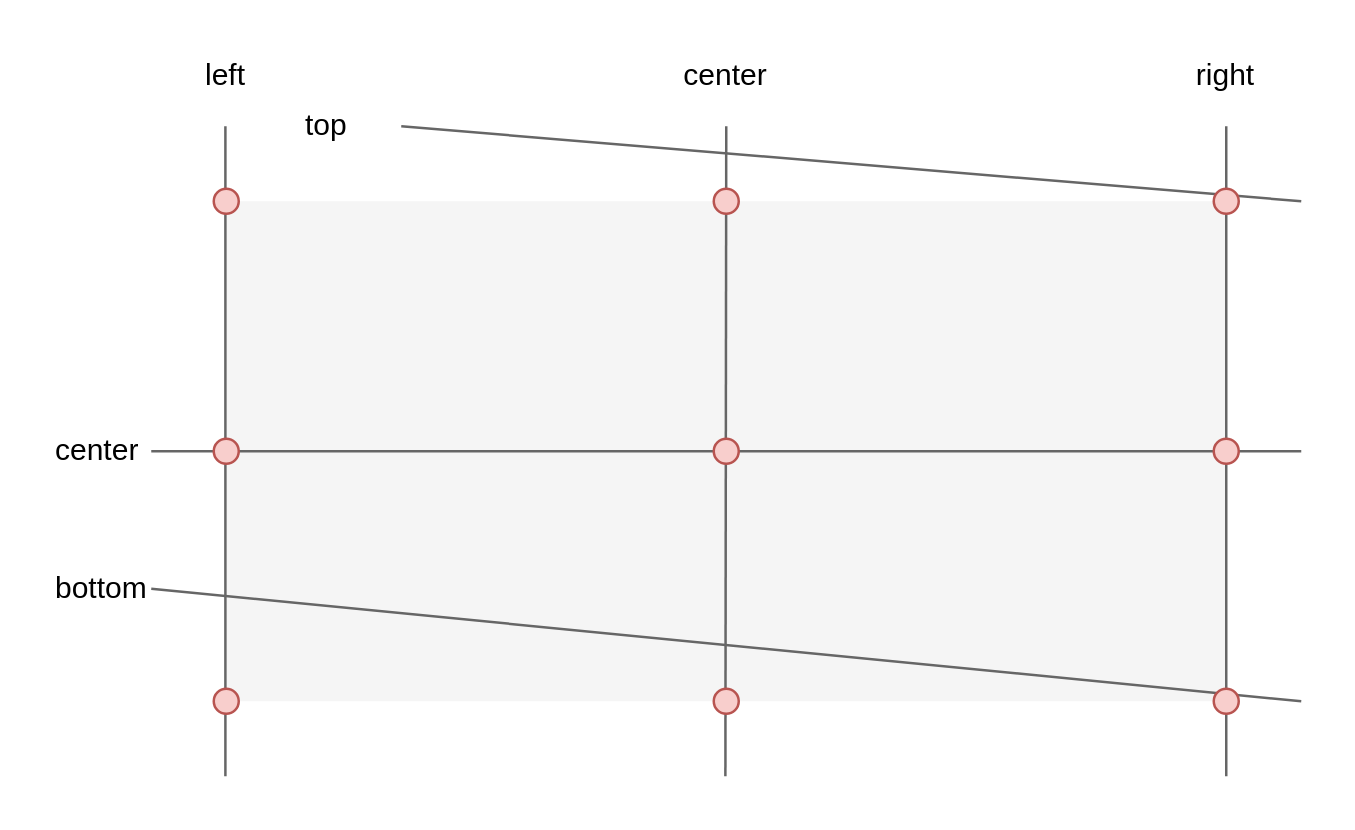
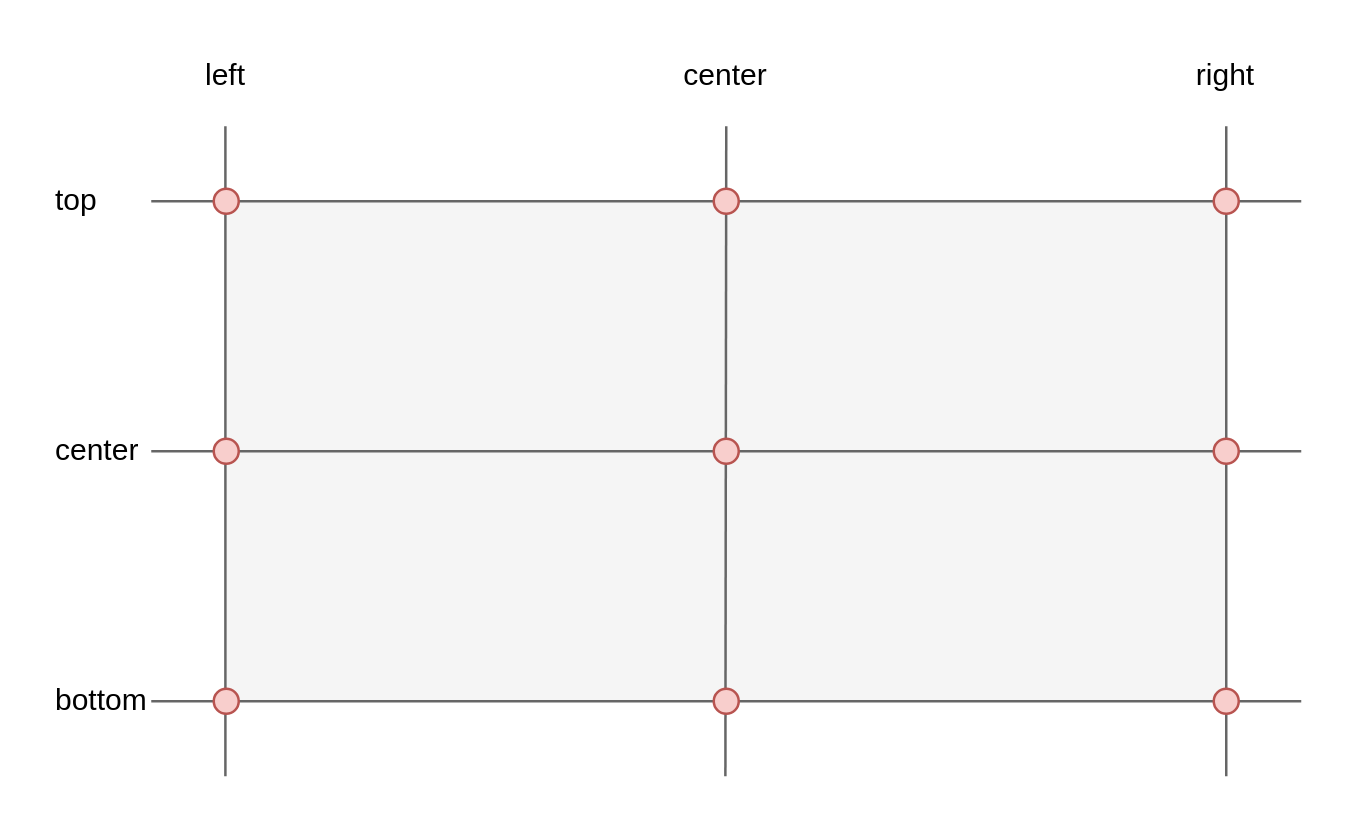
- <mxCell id="10" value="top" style="text;html=1;strokeColor=none;fillColor=none;align=left;verticalAlign=middle;whiteSpace=wrap;rounded=0;" parent="1" vertex="1"><mxGeometry x="120" y="40" width="40" height="20" as="geometry" /></mxCell>
+ <mxCell id="10" value="top" style="text;html=1;strokeColor=none;fillColor=none;align=left;verticalAlign=middle;whiteSpace=wrap;rounded=0;" parent="1" vertex="1"><mxGeometry x="20" y="70" width="40" height="20" as="geometry" /></mxCell>
- <mxCell id="11" value="bottom" style="text;html=1;strokeColor=none;fillColor=none;align=left;verticalAlign=middle;whiteSpace=wrap;rounded=0;" parent="1" vertex="1"><mxGeometry x="20" y="225" width="40" height="20" as="geometry" /></mxCell>
+ <mxCell id="11" value="bottom" style="text;html=1;strokeColor=none;fillColor=none;align=left;verticalAlign=middle;whiteSpace=wrap;rounded=0;" parent="1" vertex="1"><mxGeometry x="20" y="270" width="40" height="20" as="geometry" /></mxCell>
